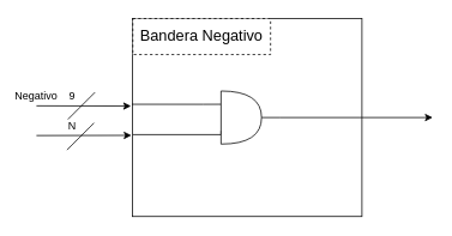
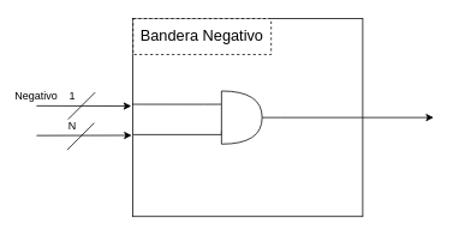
- <mxCell id="15" value="9" style="text;html=1;strokeColor=none;fillColor=none;align=center;verticalAlign=middle;whiteSpace=wrap;rounded=0;" vertex="1" parent="1"><mxGeometry x="60" y="97" width="40" height="20" as="geometry" /></mxCell>
+ <mxCell id="15" value="1" style="text;html=1;strokeColor=none;fillColor=none;align=center;verticalAlign=middle;whiteSpace=wrap;rounded=0;" vertex="1" parent="1"><mxGeometry x="60" y="97" width="40" height="20" as="geometry" /></mxCell>
